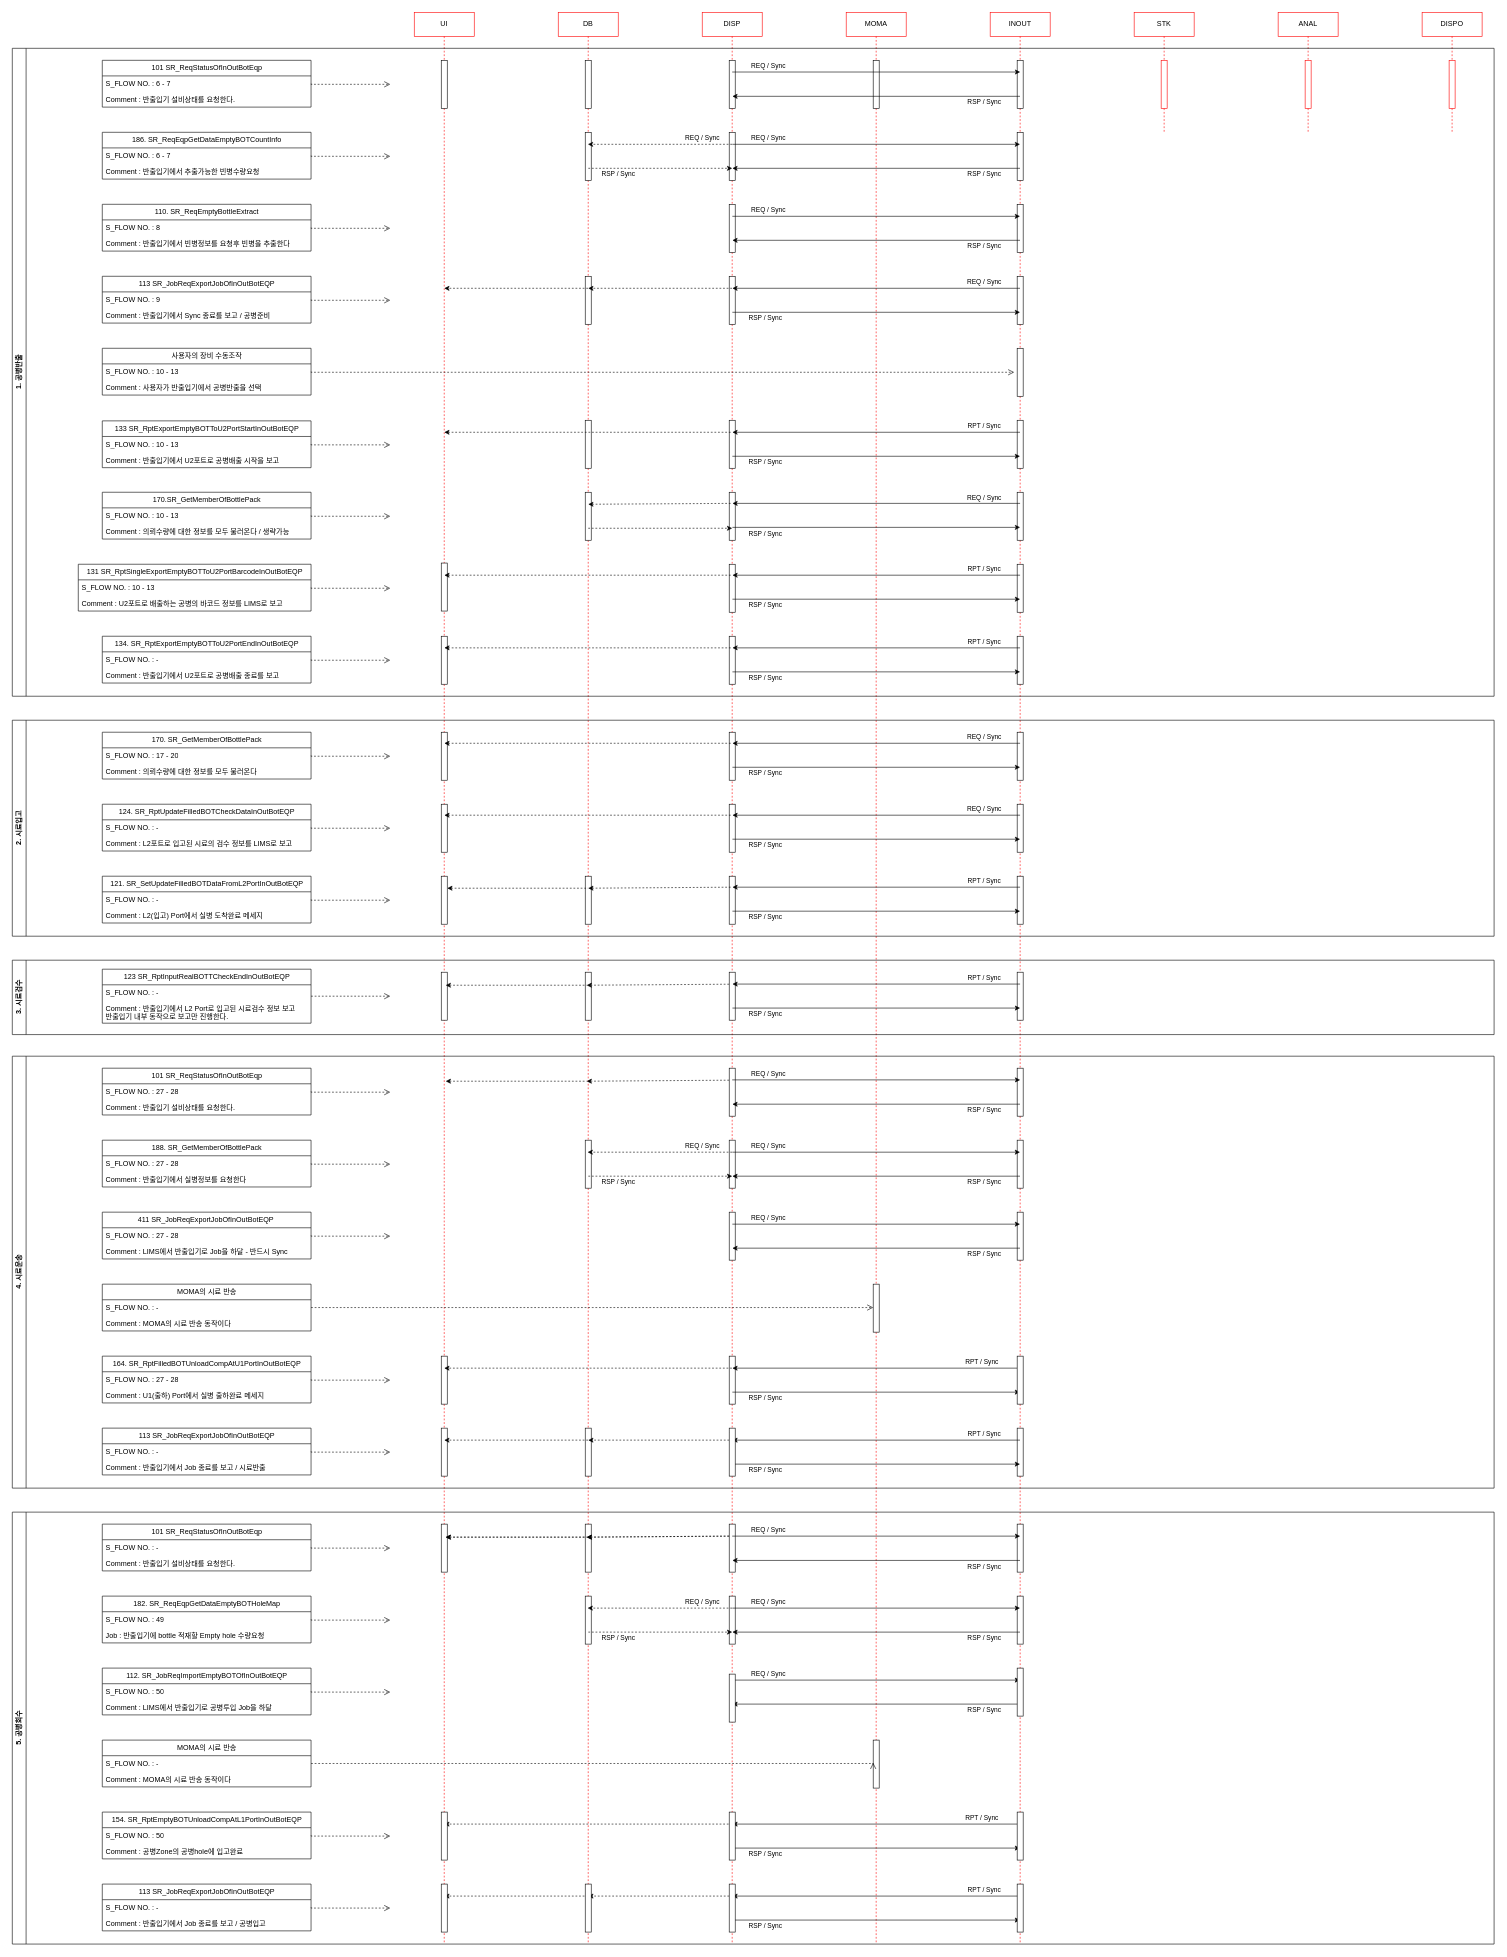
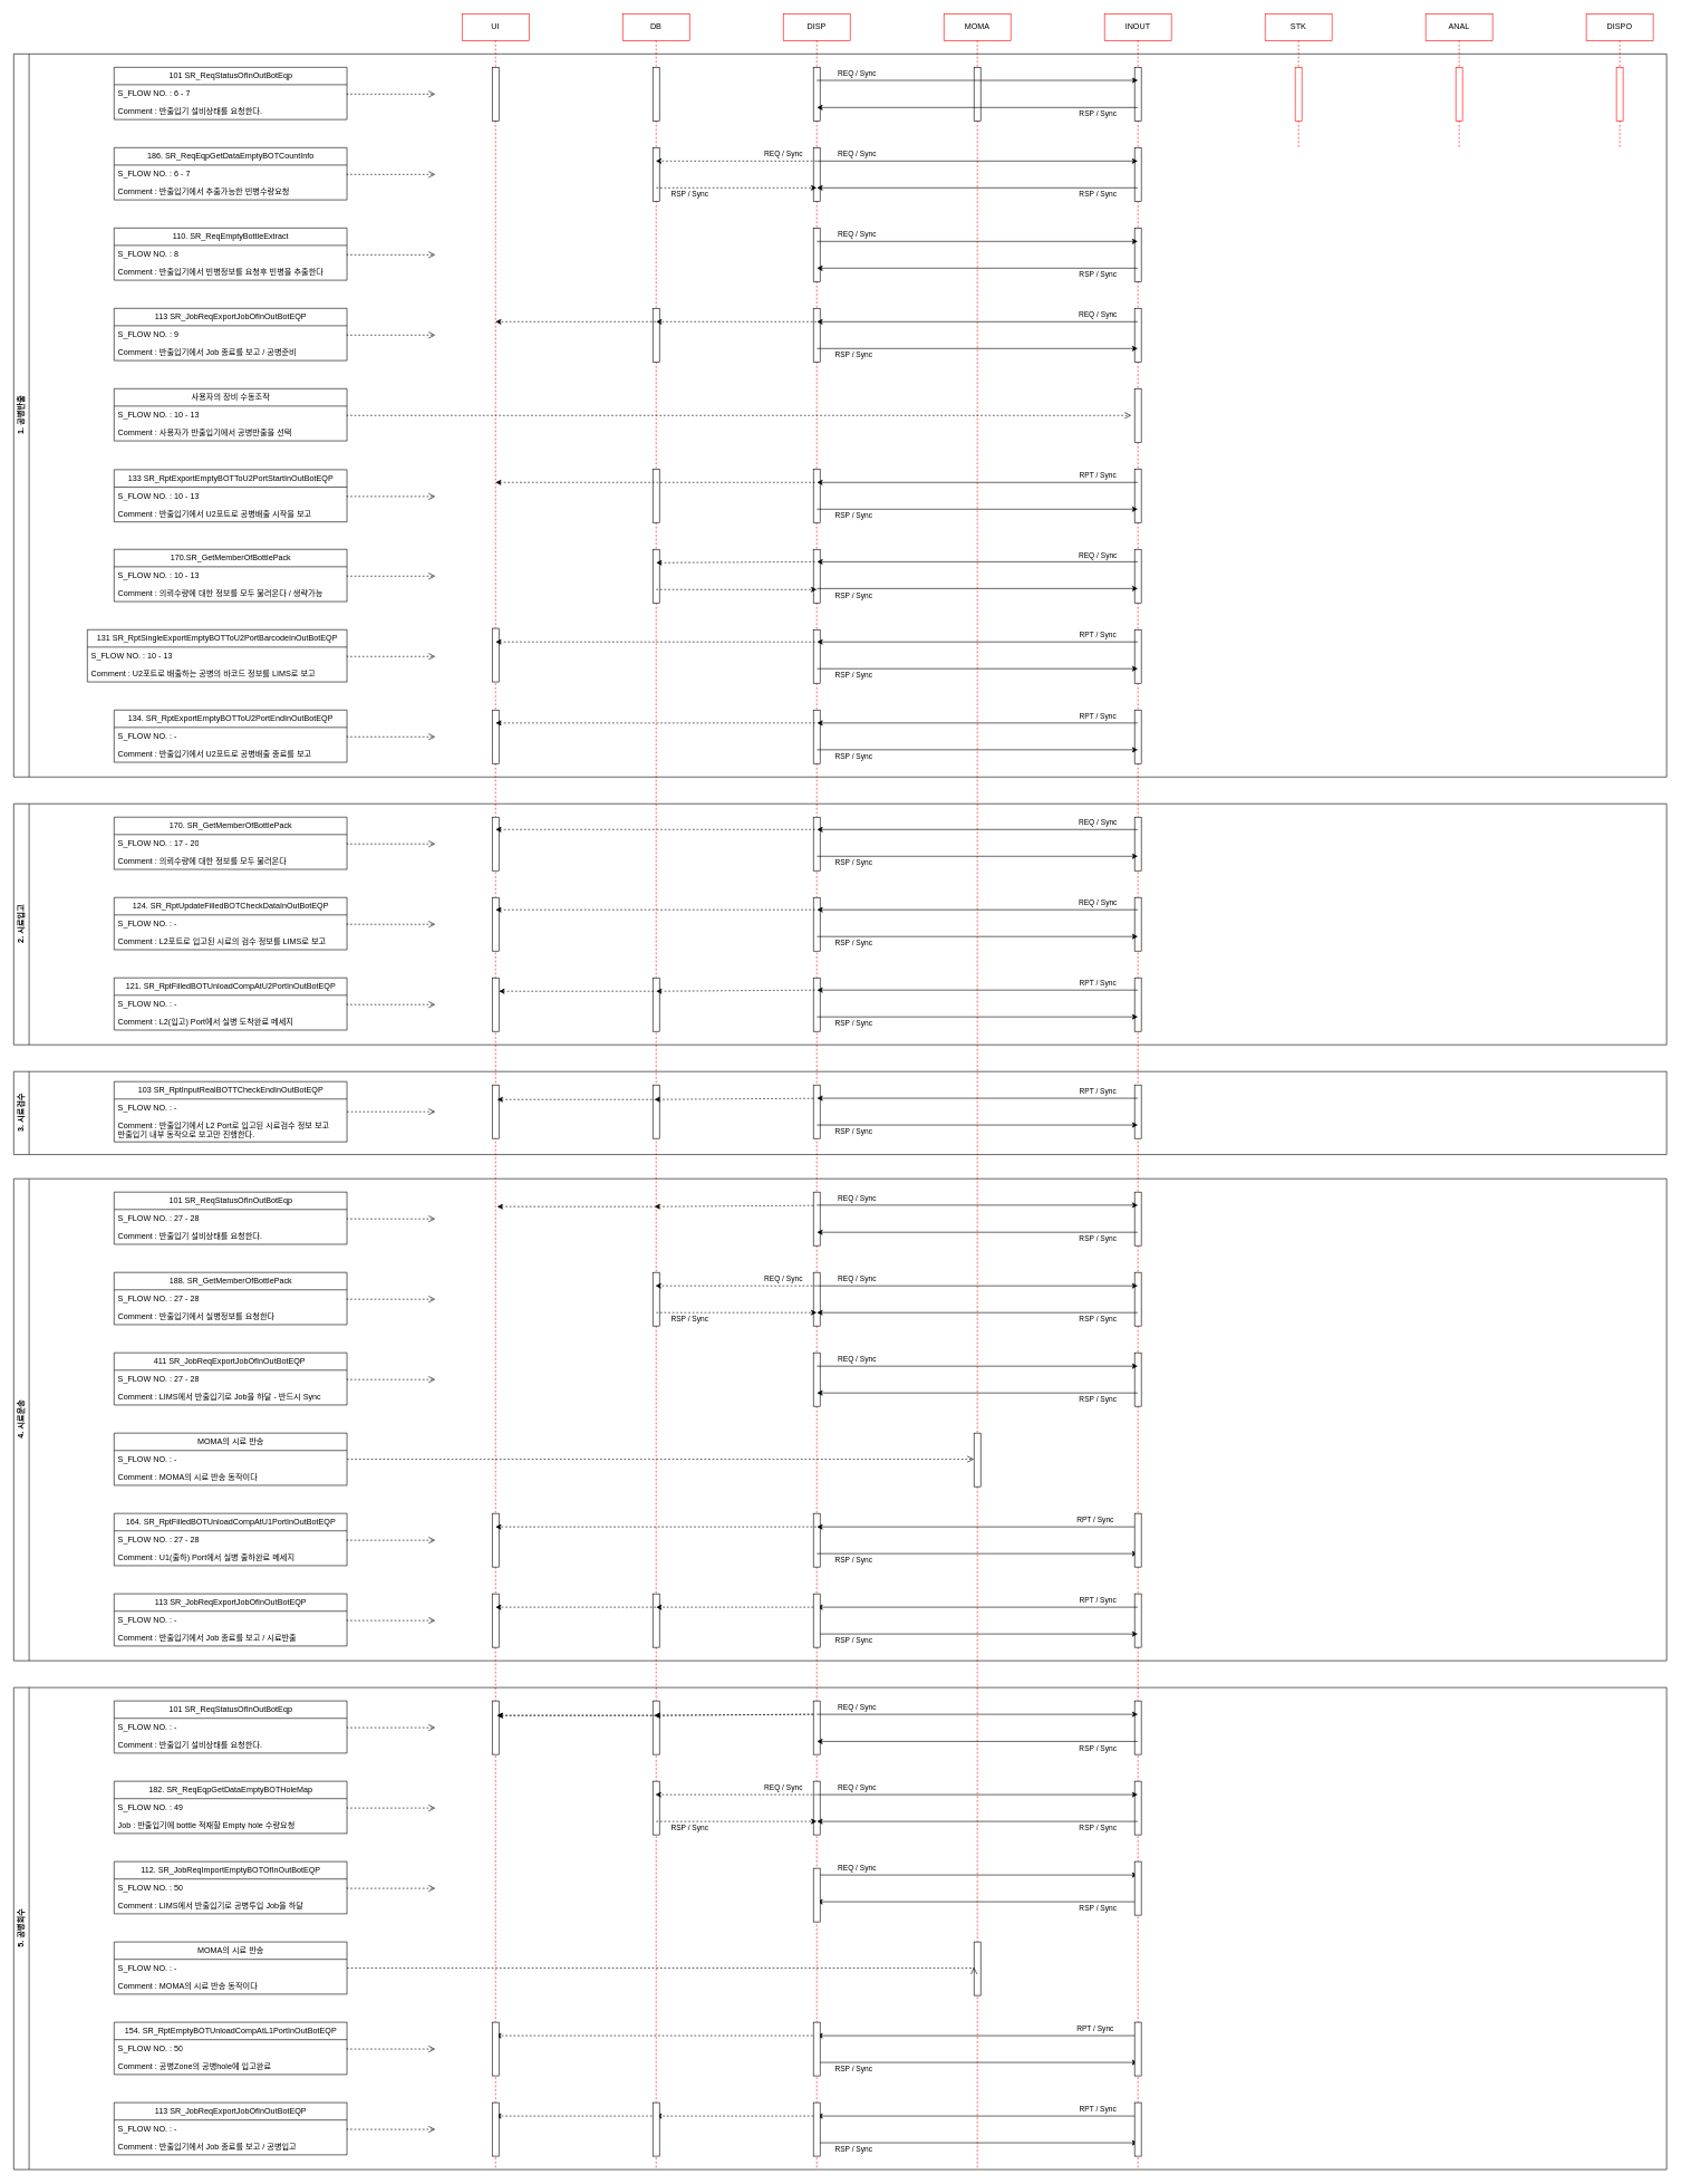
- <mxCell id="92" value="Comment :&amp;nbsp;반출입기에서 Sync 종료를 보고 / 공병준비" style="text;strokeColor=none;fillColor=none;align=left;verticalAlign=top;spacingLeft=4;spacingRight=4;overflow=hidden;rotatable=0;points=[[0,0.5],[1,0.5]];portConstraint=eastwest;whiteSpace=wrap;html=1;" parent="90" vertex="1"><mxGeometry y="52" width="348" height="26" as="geometry" /></mxCell>
+ <mxCell id="92" value="Comment :&amp;nbsp;반출입기에서 Job 종료를 보고 / 공병준비" style="text;strokeColor=none;fillColor=none;align=left;verticalAlign=top;spacingLeft=4;spacingRight=4;overflow=hidden;rotatable=0;points=[[0,0.5],[1,0.5]];portConstraint=eastwest;whiteSpace=wrap;html=1;" parent="90" vertex="1"><mxGeometry y="52" width="348" height="26" as="geometry" /></mxCell>
- <mxCell id="155" value="121.&amp;nbsp;SR_SetUpdateFilledBOTDataFromL2PortInOutBotEQP" style="swimlane;fontStyle=0;childLayout=stackLayout;horizontal=1;startSize=26;fillColor=none;horizontalStack=0;resizeParent=1;resizeParentMax=0;resizeLast=0;collapsible=1;marginBottom=0;html=1;" parent="153" vertex="1"><mxGeometry width="348" height="78" as="geometry"><mxRectangle x="-290" y="87" width="60" height="30" as="alternateBounds" /></mxGeometry></mxCell>
+ <mxCell id="155" value="121.&amp;nbsp;SR_RptFilledBOTUnloadCompAtU2PortInOutBotEQP" style="swimlane;fontStyle=0;childLayout=stackLayout;horizontal=1;startSize=26;fillColor=none;horizontalStack=0;resizeParent=1;resizeParentMax=0;resizeLast=0;collapsible=1;marginBottom=0;html=1;" parent="153" vertex="1"><mxGeometry width="348" height="78" as="geometry"><mxRectangle x="-290" y="87" width="60" height="30" as="alternateBounds" /></mxGeometry></mxCell>
- <mxCell id="173" value="123 SR_RptInputRealBOTTCheckEndInOutBotEQP" style="swimlane;fontStyle=0;childLayout=stackLayout;horizontal=1;startSize=26;fillColor=none;horizontalStack=0;resizeParent=1;resizeParentMax=0;resizeLast=0;collapsible=1;marginBottom=0;html=1;" parent="171" vertex="1"><mxGeometry width="348" height="90" as="geometry"><mxRectangle x="-290" y="87" width="60" height="30" as="alternateBounds" /></mxGeometry></mxCell>
+ <mxCell id="173" value="103 SR_RptInputRealBOTTCheckEndInOutBotEQP" style="swimlane;fontStyle=0;childLayout=stackLayout;horizontal=1;startSize=26;fillColor=none;horizontalStack=0;resizeParent=1;resizeParentMax=0;resizeLast=0;collapsible=1;marginBottom=0;html=1;" parent="171" vertex="1"><mxGeometry width="348" height="90" as="geometry"><mxRectangle x="-290" y="87" width="60" height="30" as="alternateBounds" /></mxGeometry></mxCell>
